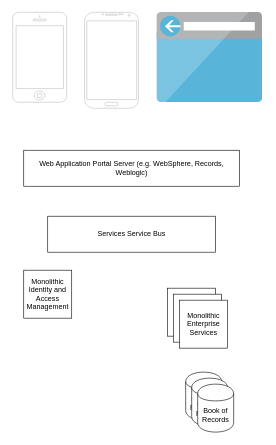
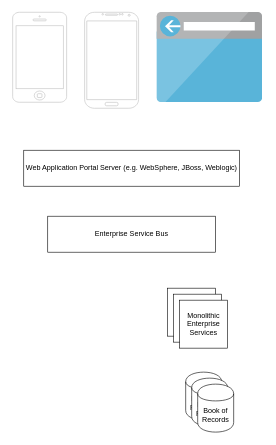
- <mxCell id="5" value="Web Application Portal Server (e.g. WebSphere, Records, Weblogic)" style="rounded=0;whiteSpace=wrap;html=1;" vertex="1" parent="1"><mxGeometry x="39" y="250" width="360" height="60" as="geometry" /></mxCell>
+ <mxCell id="5" value="Web Application Portal Server (e.g. WebSphere, JBoss, Weblogic)" style="rounded=0;whiteSpace=wrap;html=1;" vertex="1" parent="1"><mxGeometry x="39" y="250" width="360" height="60" as="geometry" /></mxCell>
- <mxCell id="7" value="Services Service Bus" style="rounded=0;whiteSpace=wrap;html=1;" vertex="1" parent="1"><mxGeometry x="79" y="360" width="280" height="60" as="geometry" /></mxCell>
+ <mxCell id="7" value="Enterprise Service Bus" style="rounded=0;whiteSpace=wrap;html=1;" vertex="1" parent="1"><mxGeometry x="79" y="360" width="280" height="60" as="geometry" /></mxCell>
- <mxCell id="8" value="Monolithic Identity and Access Management" style="whiteSpace=wrap;html=1;aspect=fixed;" vertex="1" parent="1"><mxGeometry x="39" y="450" width="80" height="80" as="geometry" /></mxCell>
